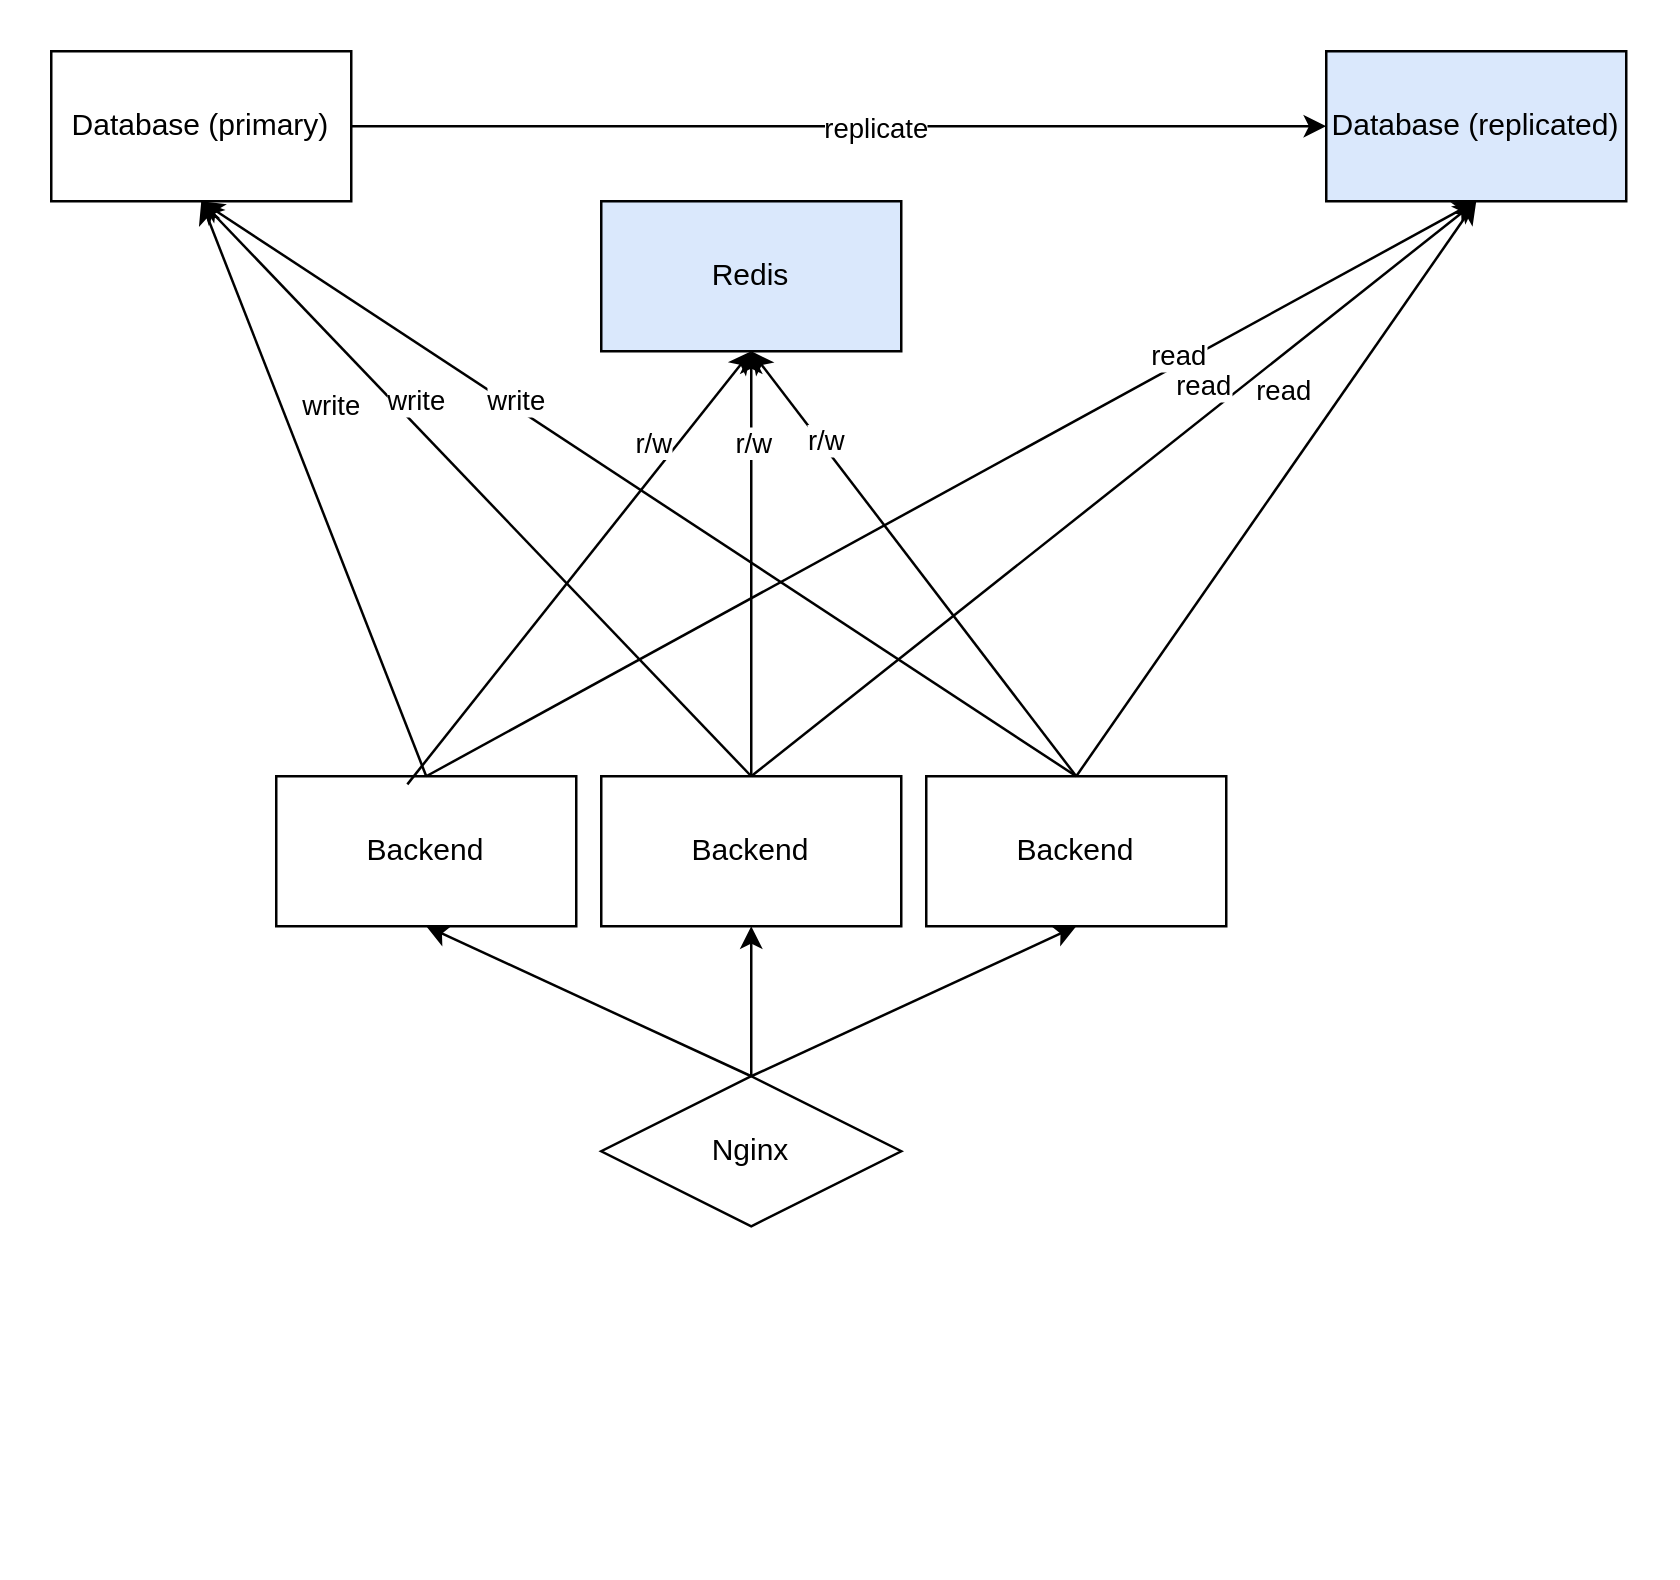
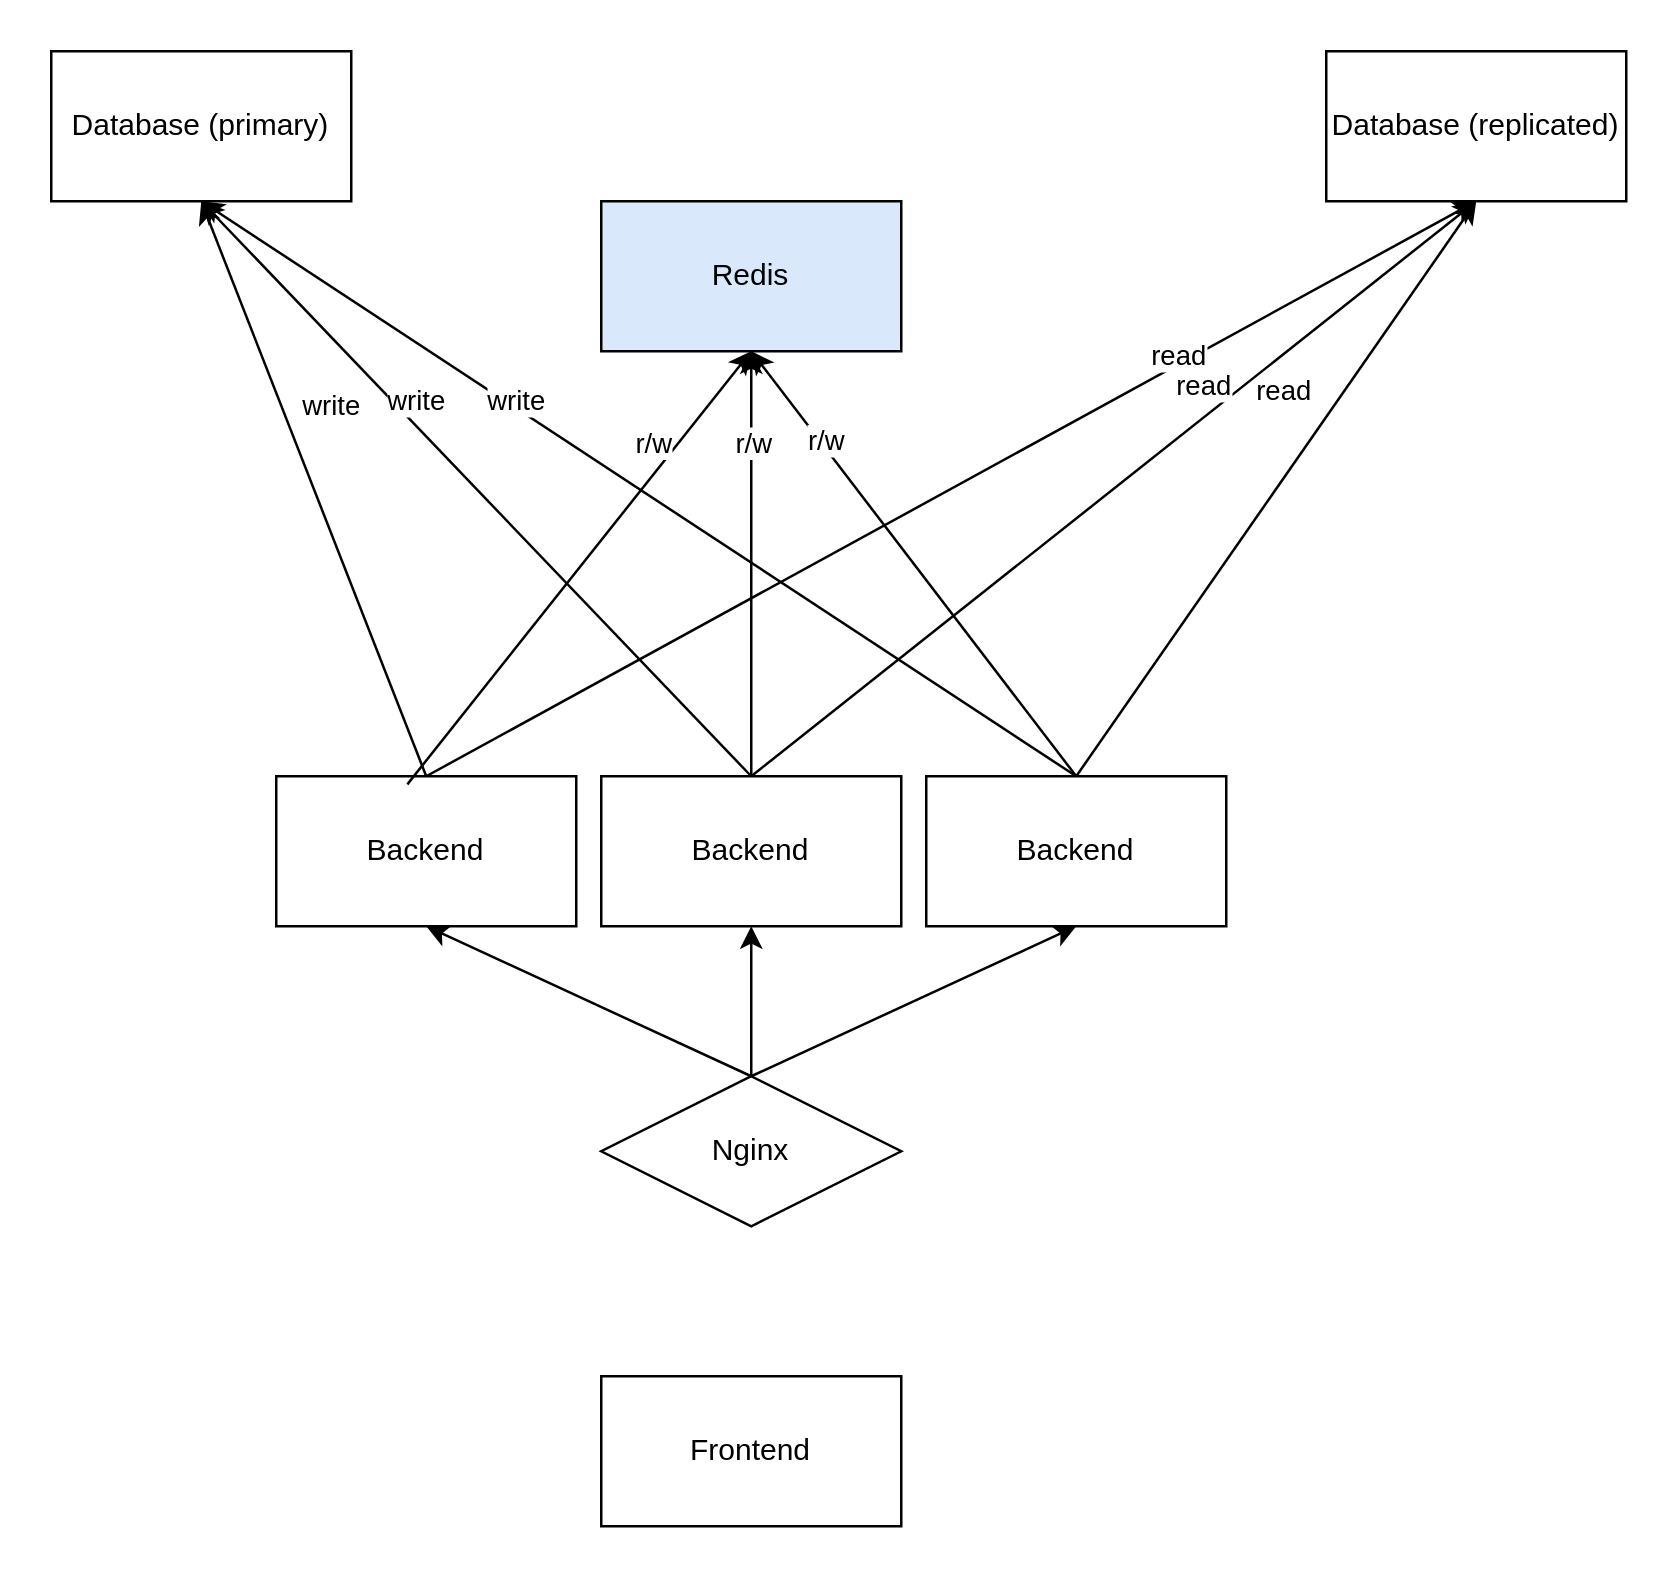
- <mxCell id="24" value="" style="endArrow=classic;html=1;rounded=0;exitX=1;exitY=0.5;exitDx=0;exitDy=0;entryX=0;entryY=0.5;entryDx=0;entryDy=0;" edge="1" parent="1" source="4" target="17"><mxGeometry width="50" height="50" relative="1" as="geometry"><mxPoint x="250" y="130" as="sourcePoint" /><mxPoint x="300" y="80" as="targetPoint" /></mxGeometry></mxCell>
- <mxCell id="25" value="replicate" style="edgeLabel;html=1;align=center;verticalAlign=middle;resizable=0;points=[];" vertex="1" connectable="0" parent="24"><mxGeometry x="0.142" y="1" relative="1" as="geometry"><mxPoint x="-14" y="1" as="offset" /></mxGeometry></mxCell>
- <mxCell id="17" value="&lt;div&gt;Database (replicated)&lt;br&gt;&lt;/div&gt;" style="rounded=0;whiteSpace=wrap;html=1;fillColor=#dae8fc;" vertex="1" parent="1"><mxGeometry x="530" y="20" width="120" height="60" as="geometry" /></mxCell>
+ <mxCell id="17" value="&lt;div&gt;Database (replicated)&lt;br&gt;&lt;/div&gt;" style="rounded=0;whiteSpace=wrap;html=1;" vertex="1" parent="1"><mxGeometry x="530" y="20" width="120" height="60" as="geometry" /></mxCell>
+ <mxCell id="3" value="Frontend" style="rounded=0;whiteSpace=wrap;html=1;" vertex="1" parent="1"><mxGeometry x="240" y="550" width="120" height="60" as="geometry" /></mxCell>
